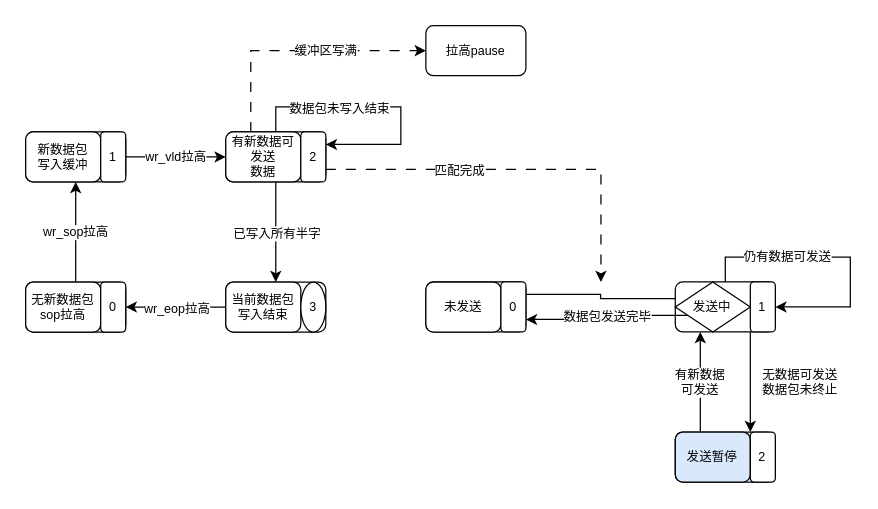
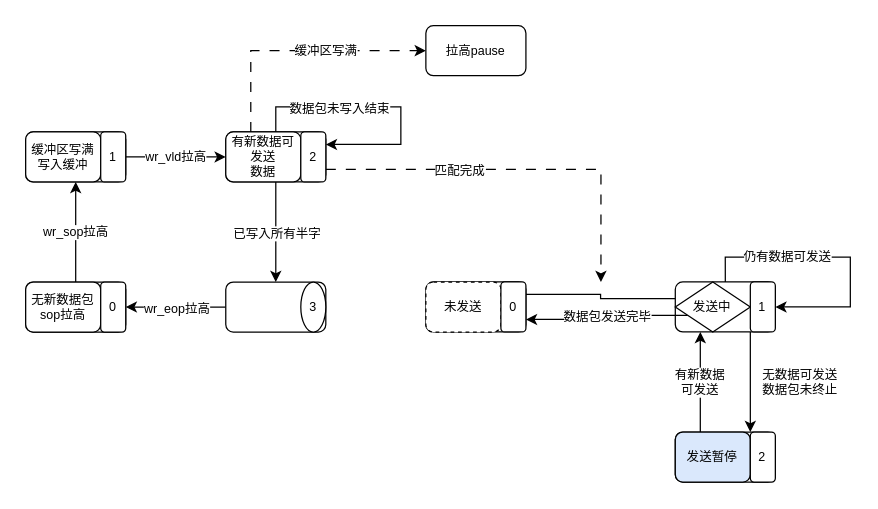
- <mxCell id="21" value="&lt;span style=&quot;font-size: 10px;&quot;&gt;新数据包&lt;/span&gt;&lt;br style=&quot;font-size: 10px;&quot;&gt;&lt;span style=&quot;font-size: 10px;&quot;&gt;写入缓冲&lt;/span&gt;" style="rounded=1;whiteSpace=wrap;html=1;fontSize=10;" vertex="1" parent="1"><mxGeometry x="20" y="105" width="60" height="40" as="geometry" /></mxCell>
+ <mxCell id="21" value="&lt;span style=&quot;font-size: 10px;&quot;&gt;缓冲区写满&lt;/span&gt;&lt;br style=&quot;font-size: 10px;&quot;&gt;&lt;span style=&quot;font-size: 10px;&quot;&gt;写入缓冲&lt;/span&gt;" style="rounded=1;whiteSpace=wrap;html=1;fontSize=10;" vertex="1" parent="1"><mxGeometry x="20" y="105" width="60" height="40" as="geometry" /></mxCell>
- <mxCell id="31" value="&lt;span style=&quot;font-size: 10px;&quot;&gt;当前数据包&lt;br style=&quot;font-size: 10px;&quot;&gt;写入结束&lt;/span&gt;" style="rounded=1;whiteSpace=wrap;html=1;fontSize=10;" vertex="1" parent="1"><mxGeometry x="180" y="225" width="60" height="40" as="geometry" /></mxCell>
- <mxCell id="33" value="未发送" style="rounded=1;whiteSpace=wrap;html=1;fontSize=10;" vertex="1" parent="1"><mxGeometry x="340" y="225" width="60" height="40" as="geometry" /></mxCell>
+ <mxCell id="33" value="未发送" style="rounded=1;whiteSpace=wrap;html=1;fontSize=10;dashed=1;" vertex="1" parent="1"><mxGeometry x="340" y="225" width="60" height="40" as="geometry" /></mxCell>
